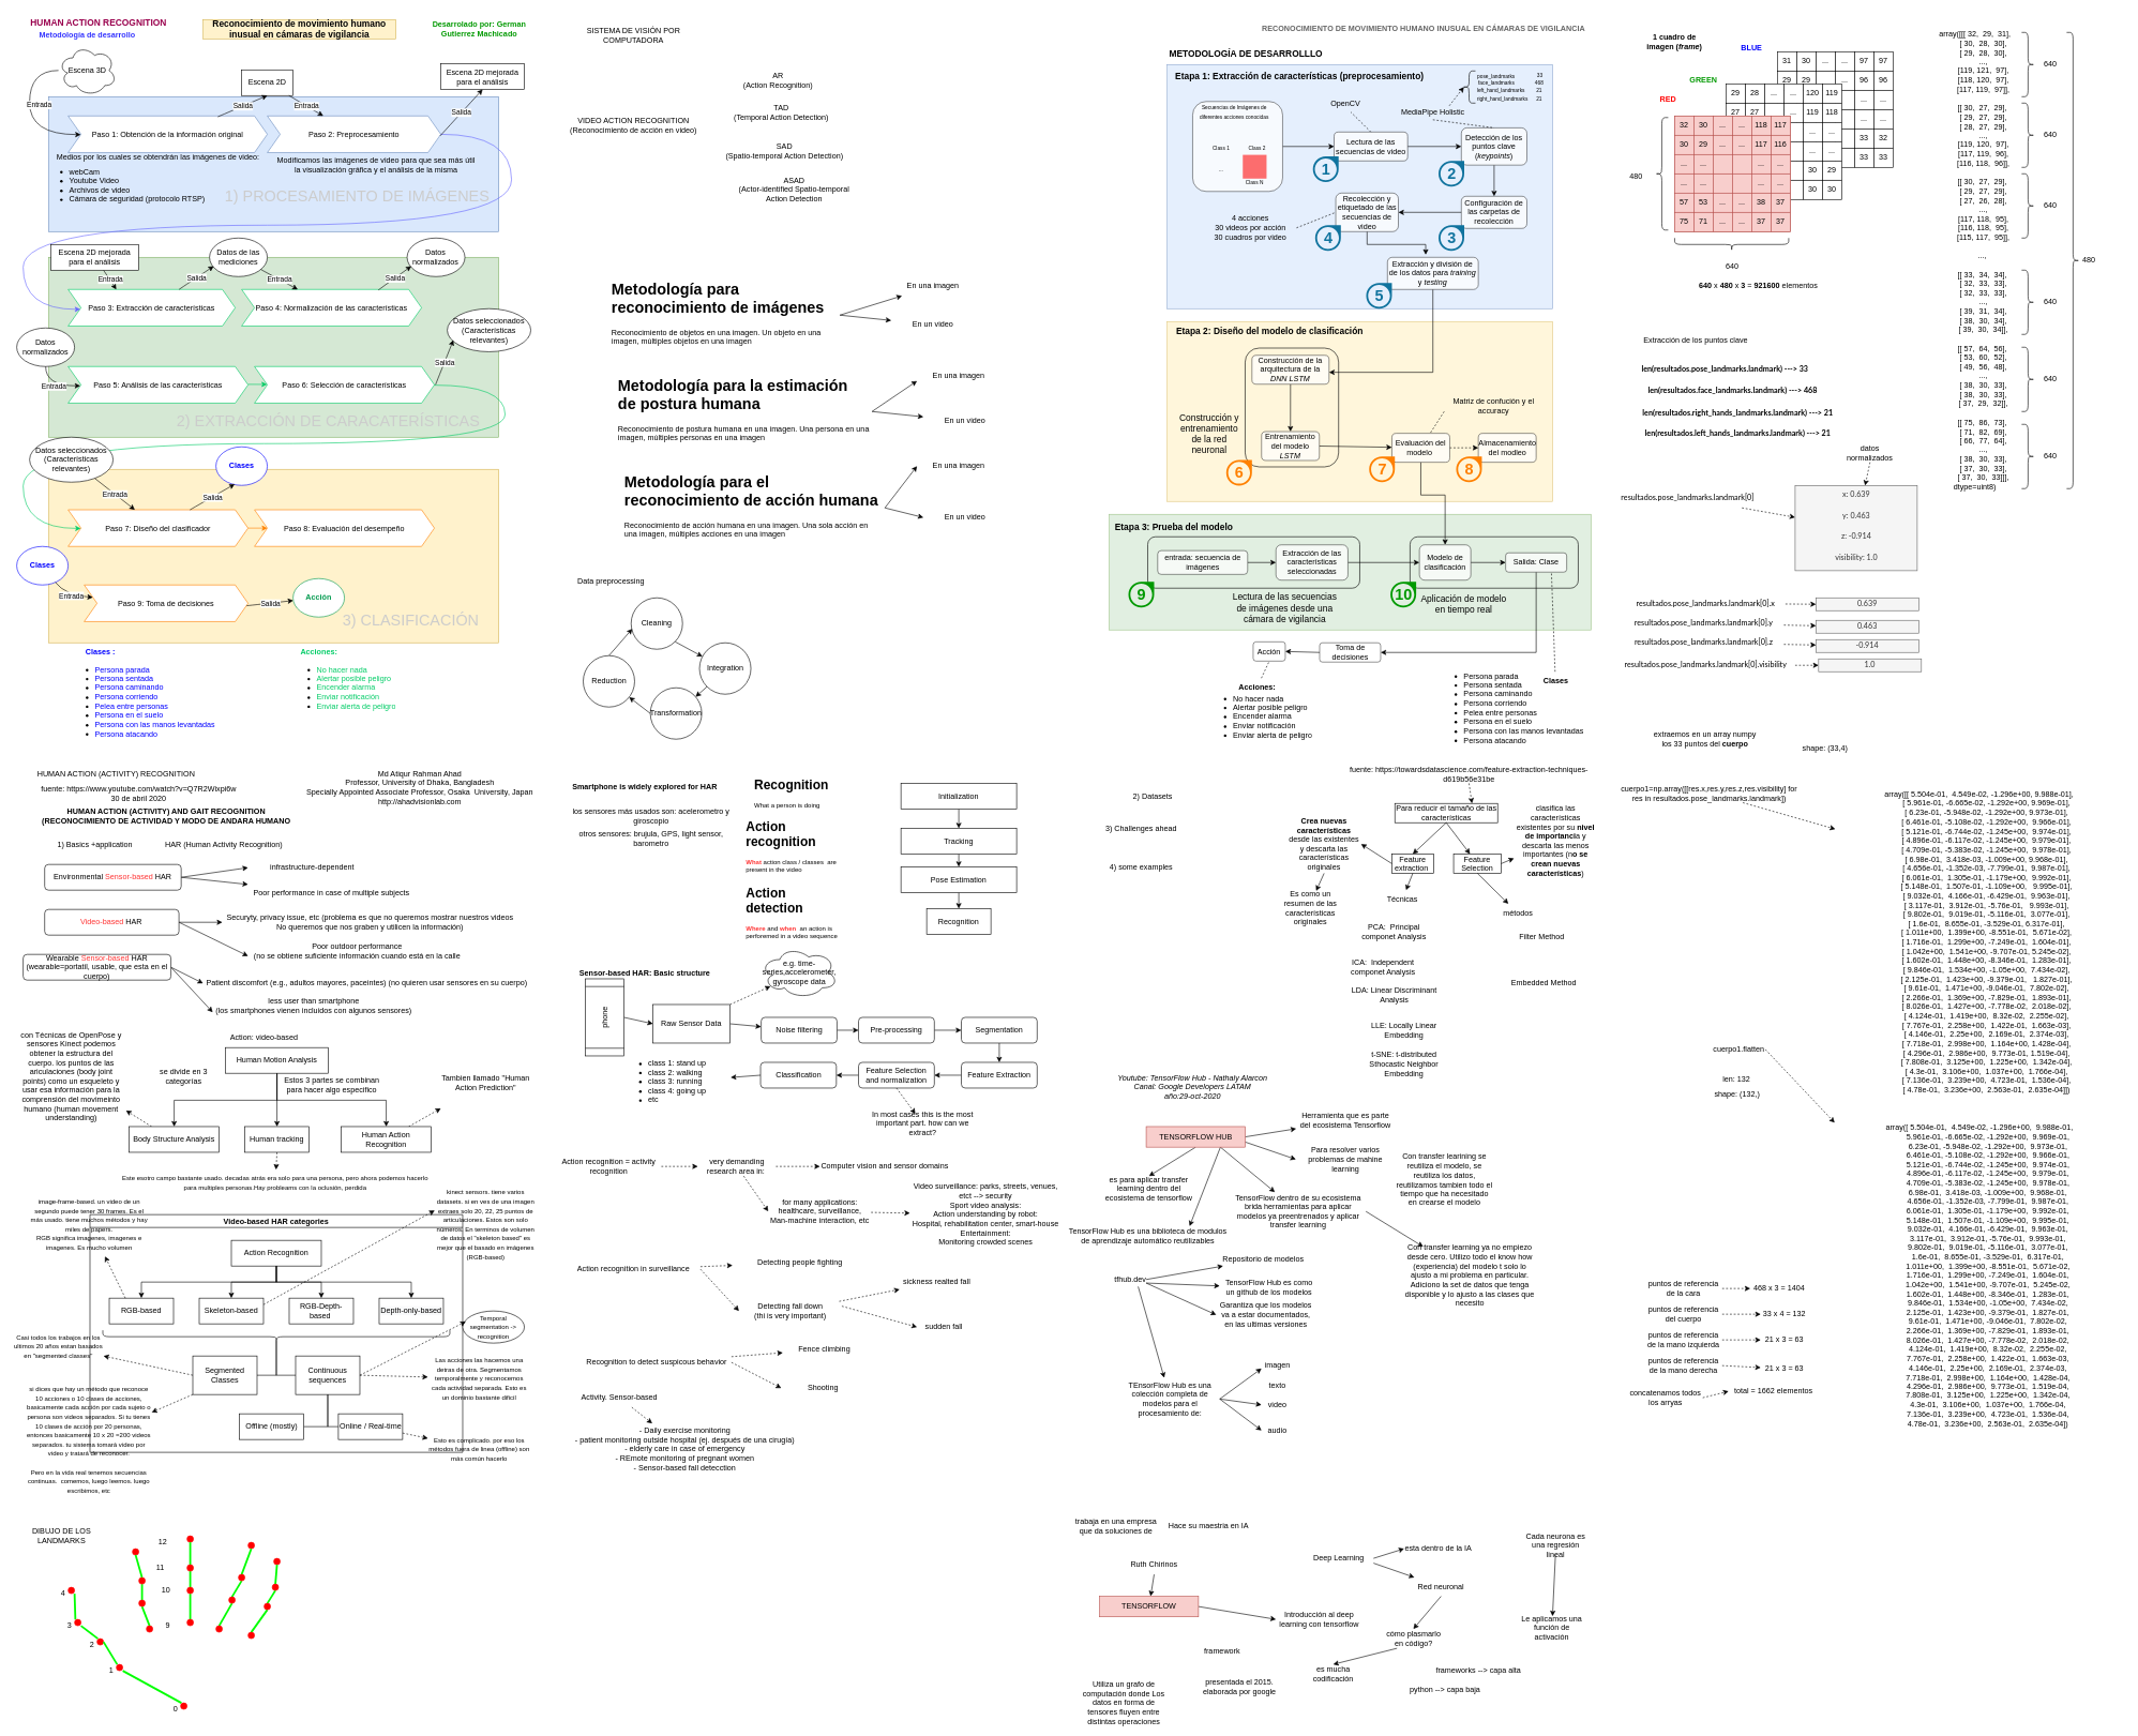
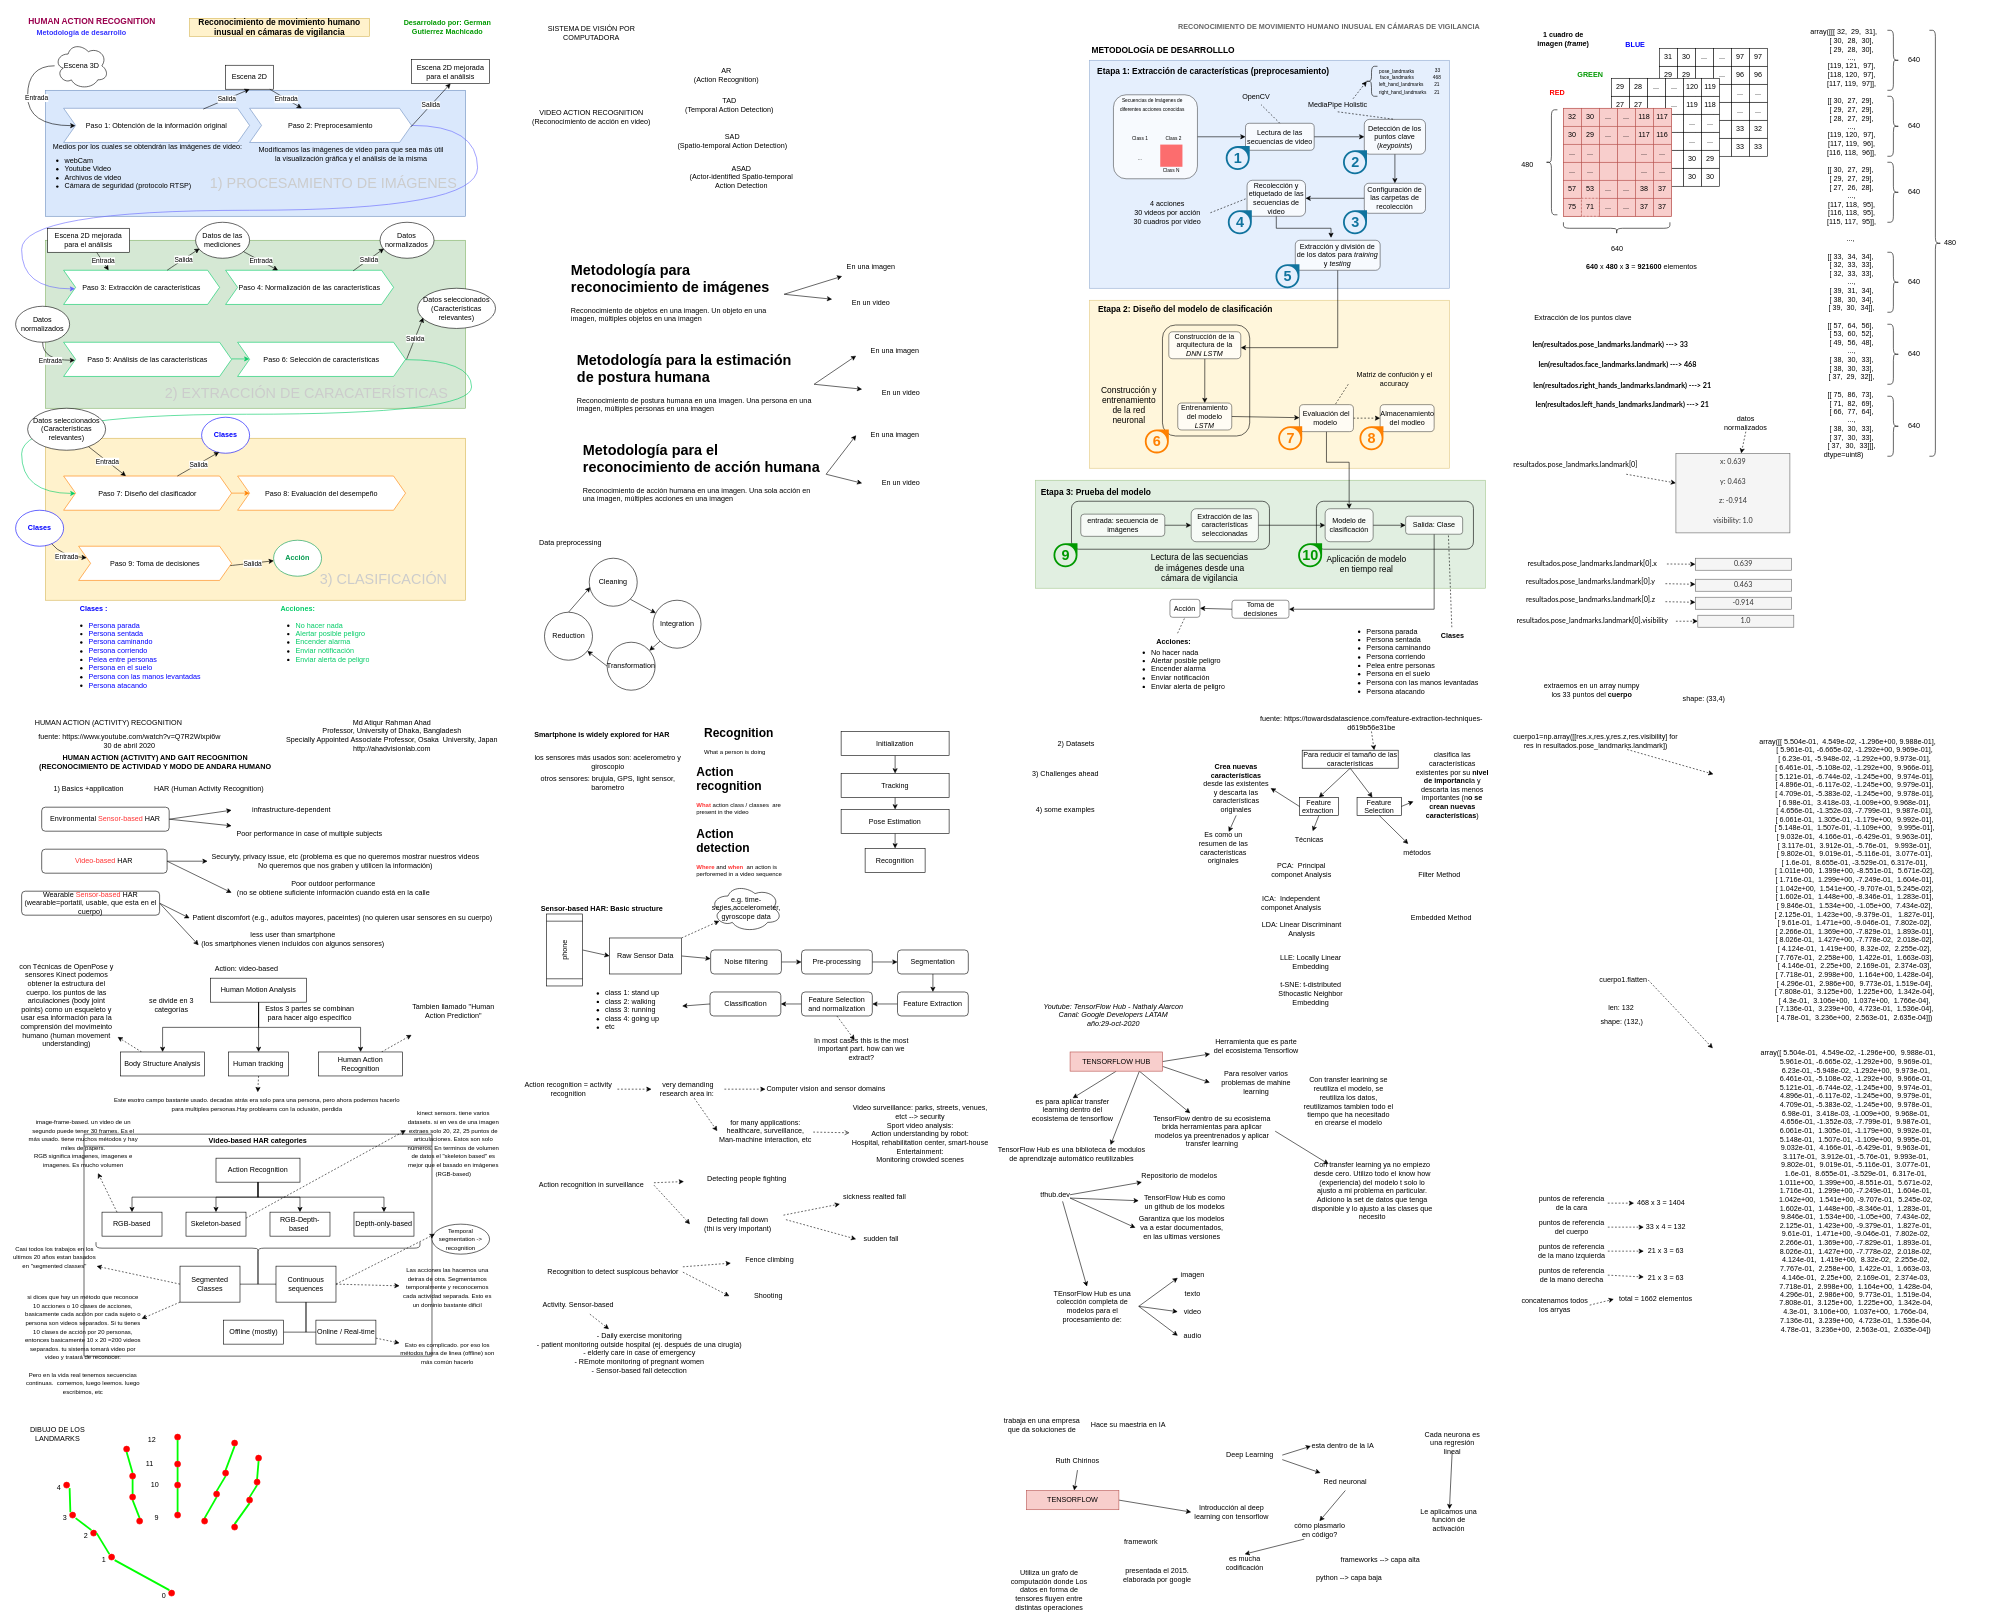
- <mxCell id="479" value="71" style="whiteSpace=wrap;html=1;aspect=fixed;fontSize=12;fillColor=#f8cecc;strokeColor=#b85450;" parent="473" vertex="1"><mxGeometry x="30" y="60" width="30" height="30" as="geometry" /></mxCell>
+ <mxCell id="479" value="71" style="whiteSpace=wrap;html=1;aspect=fixed;fontSize=12;fillColor=#f8cecc;strokeColor=#b85450;dashed=1;" parent="473" vertex="1"><mxGeometry x="30" y="60" width="30" height="30" as="geometry" /></mxCell>
- <mxCell id="212" value="" style="edgeStyle=none;rounded=0;orthogonalLoop=1;jettySize=auto;html=1;dashed=1;fontSize=12;fontColor=#000000;" parent="1" source="213" target="214" edge="1"><mxGeometry relative="1" as="geometry" /></mxCell>
+ <mxCell id="212" value="" style="edgeStyle=none;rounded=0;orthogonalLoop=1;jettySize=auto;html=1;dashed=1;fontSize=12;fontColor=#000000;endArrow=open;" parent="1" source="213" target="214" edge="1"><mxGeometry relative="1" as="geometry" /></mxCell>
